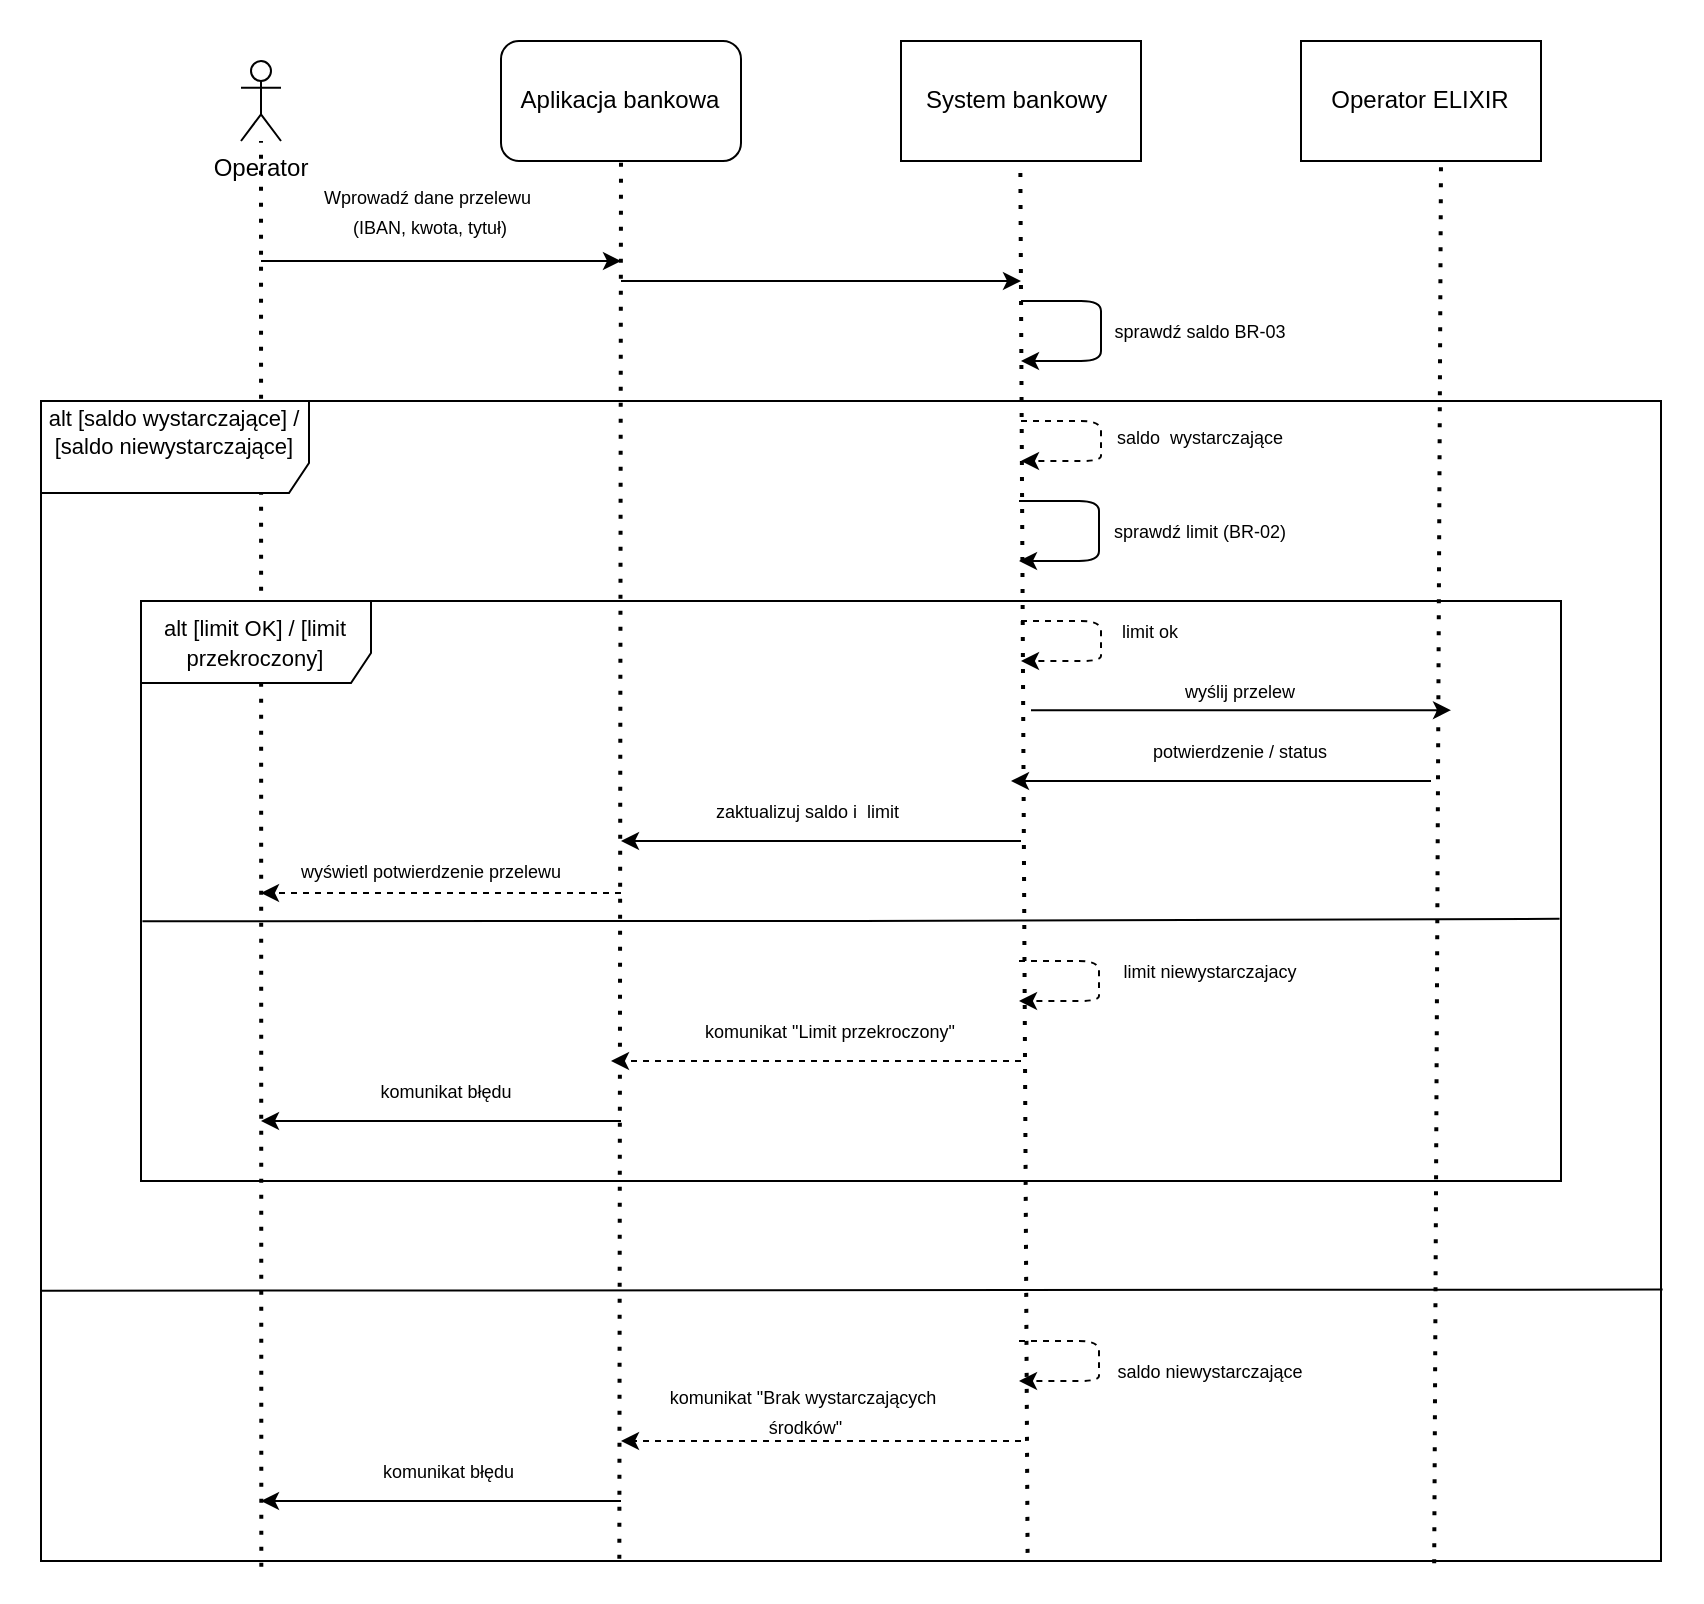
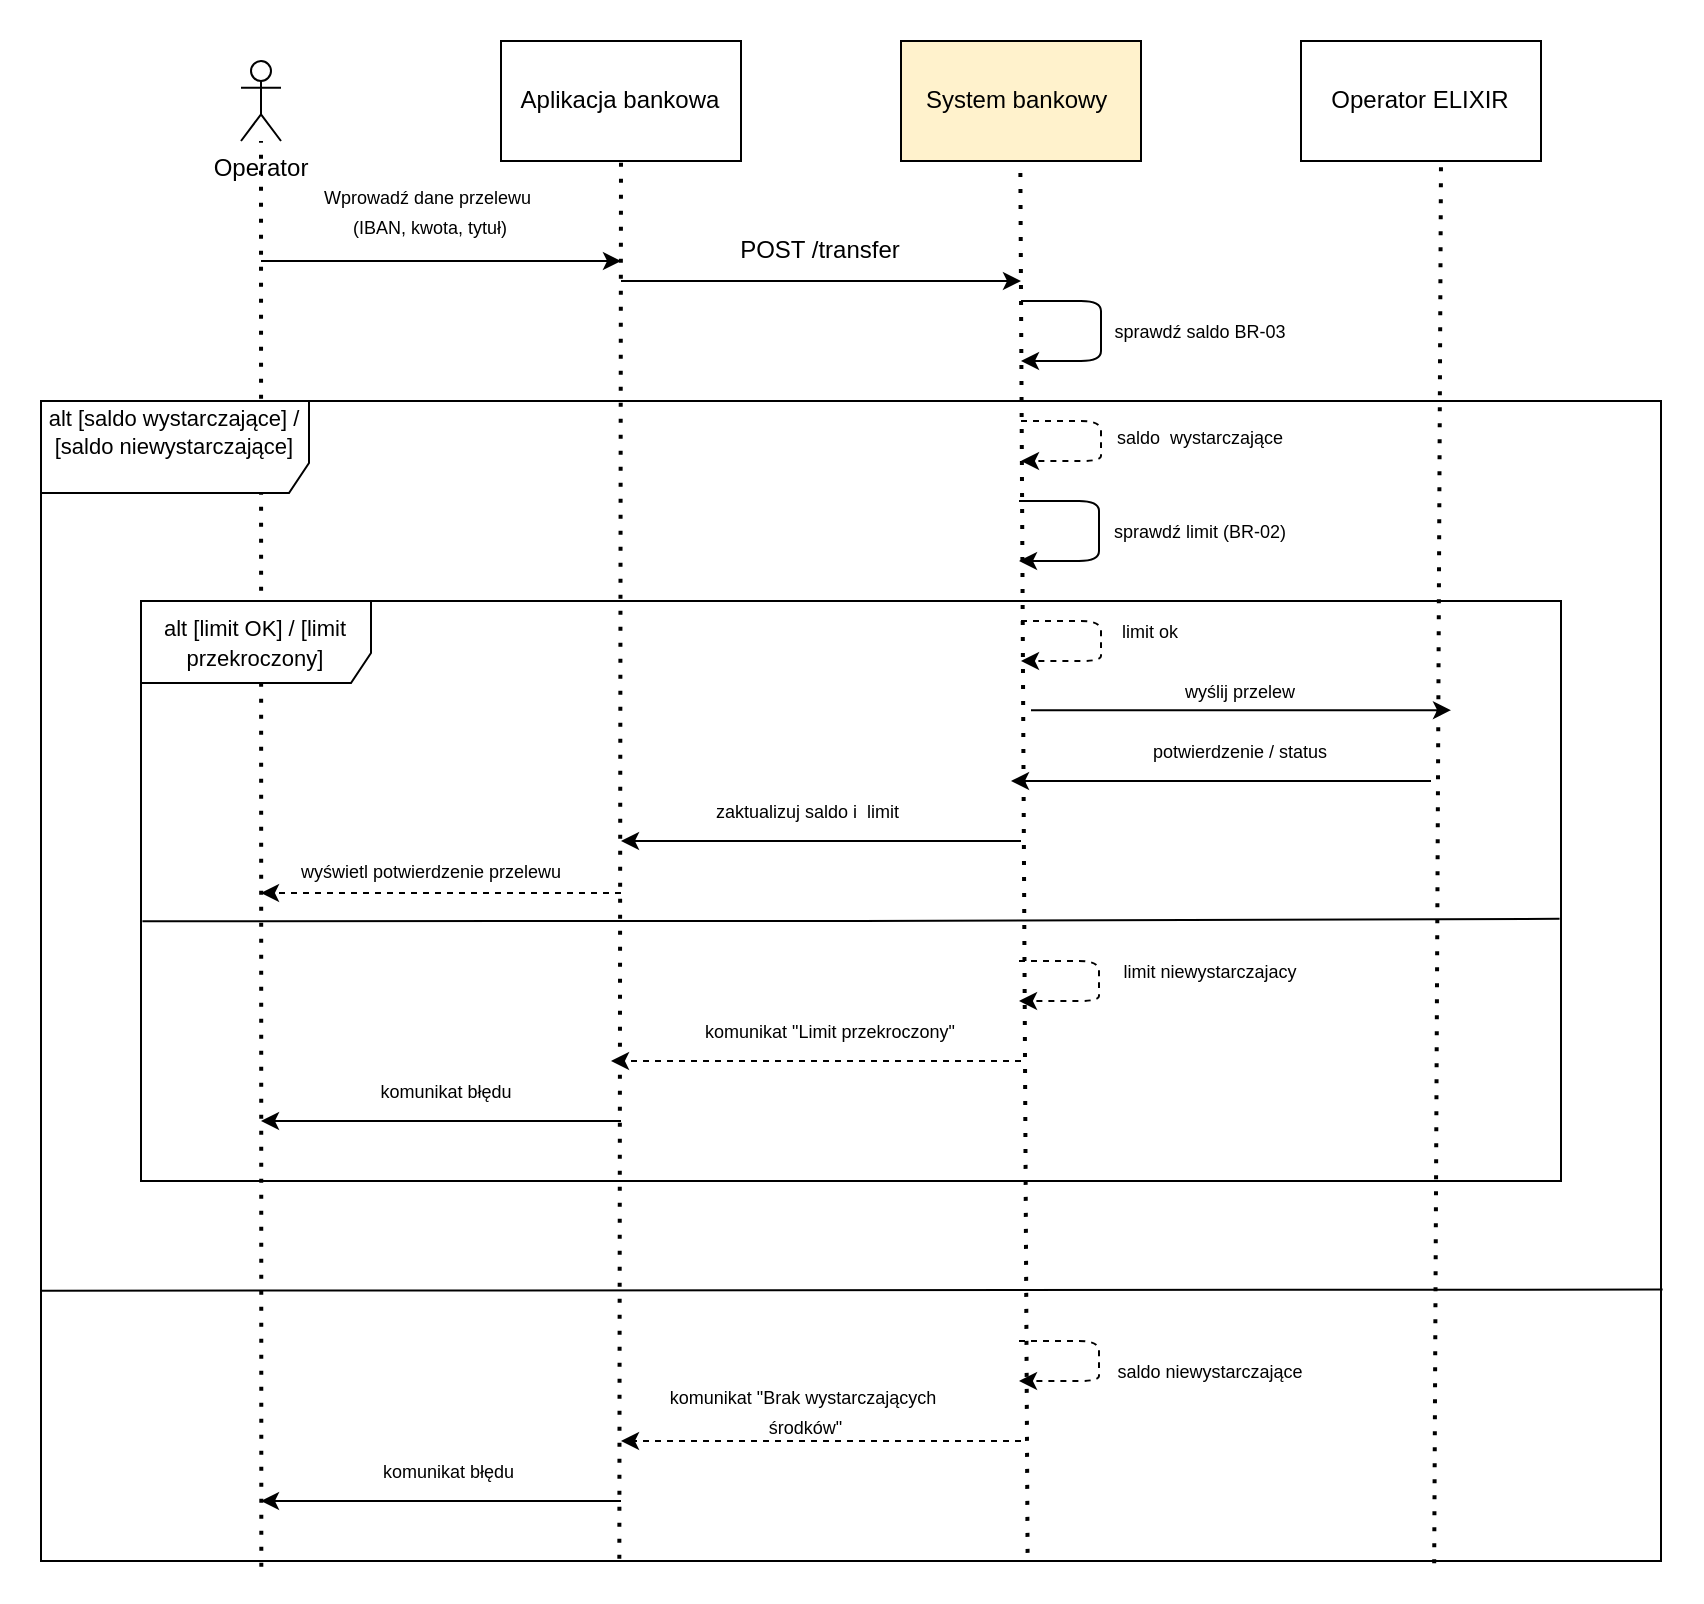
- <mxCell id="3" value="Aplikacja bankowa" style="whiteSpace=wrap;html=1;rounded=1;" parent="1" vertex="1"><mxGeometry x="250" y="20" width="120" height="60" as="geometry" /></mxCell>
+ <mxCell id="3" value="Aplikacja bankowa" style="rounded=0;whiteSpace=wrap;html=1;" parent="1" vertex="1"><mxGeometry x="250" y="20" width="120" height="60" as="geometry" /></mxCell>
- <mxCell id="4" value="System bankowy&amp;nbsp;" style="rounded=0;whiteSpace=wrap;html=1;" parent="1" vertex="1"><mxGeometry x="450" y="20" width="120" height="60" as="geometry" /></mxCell>
+ <mxCell id="4" value="System bankowy&amp;nbsp;" style="rounded=0;whiteSpace=wrap;html=1;fillColor=#fff2cc;" parent="1" vertex="1"><mxGeometry x="450" y="20" width="120" height="60" as="geometry" /></mxCell>
+ <mxCell id="13" value="POST /transfer" style="text;html=1;whiteSpace=wrap;strokeColor=none;fillColor=none;align=center;verticalAlign=middle;rounded=0;" parent="1" vertex="1"><mxGeometry x="340" y="110" width="140" height="30" as="geometry" /></mxCell>
